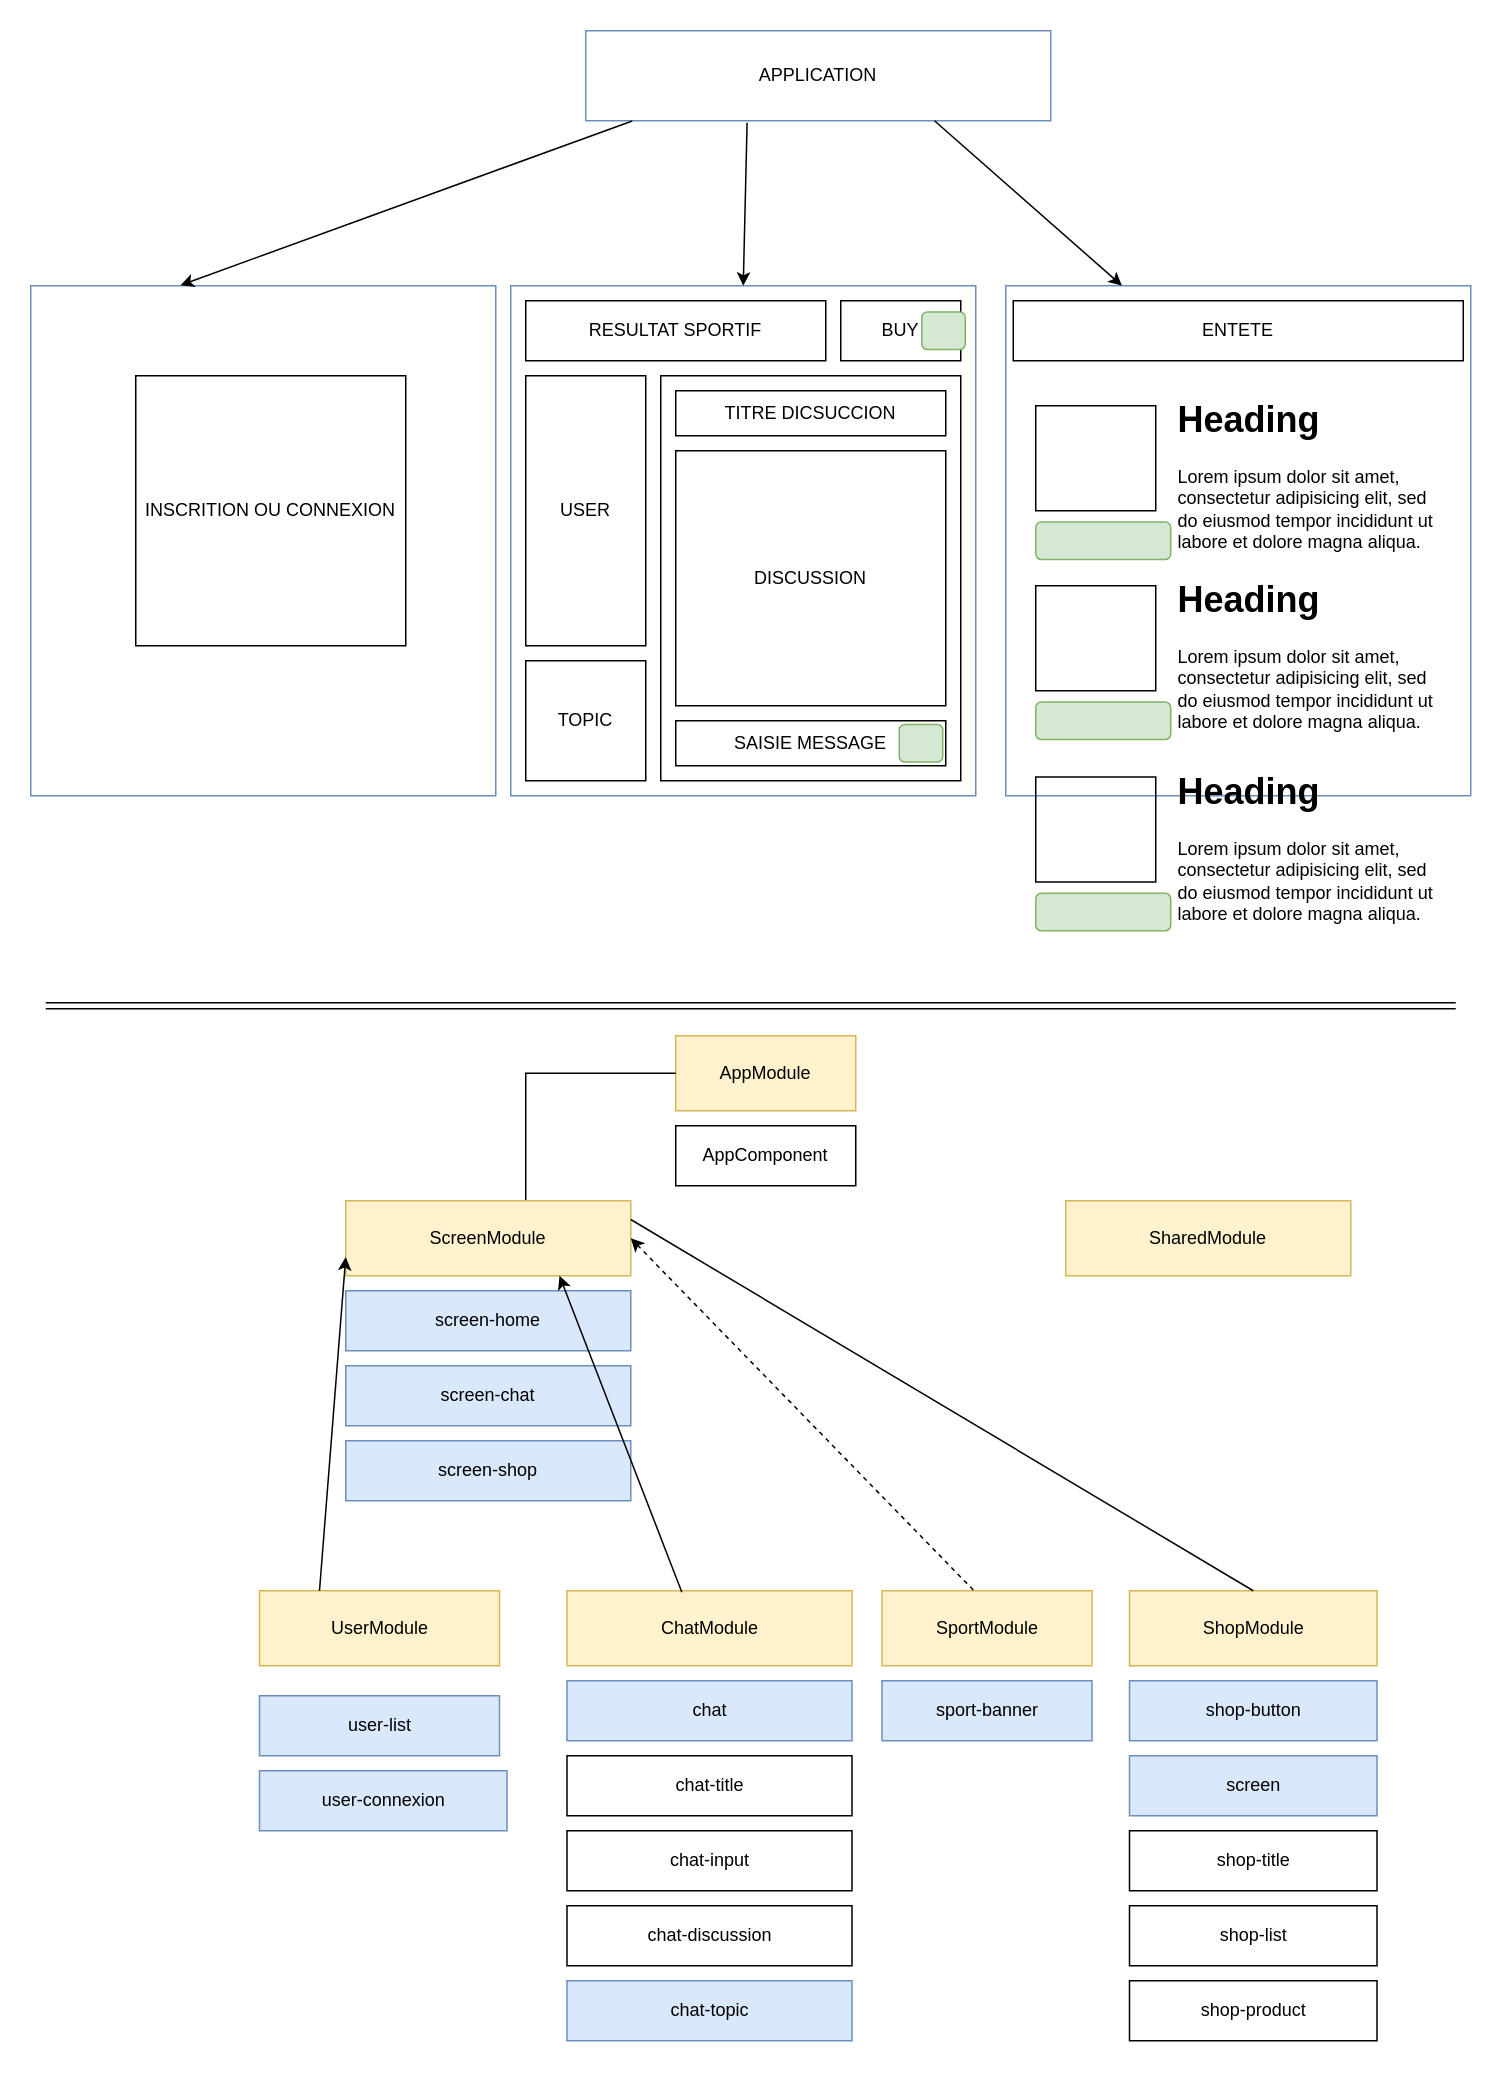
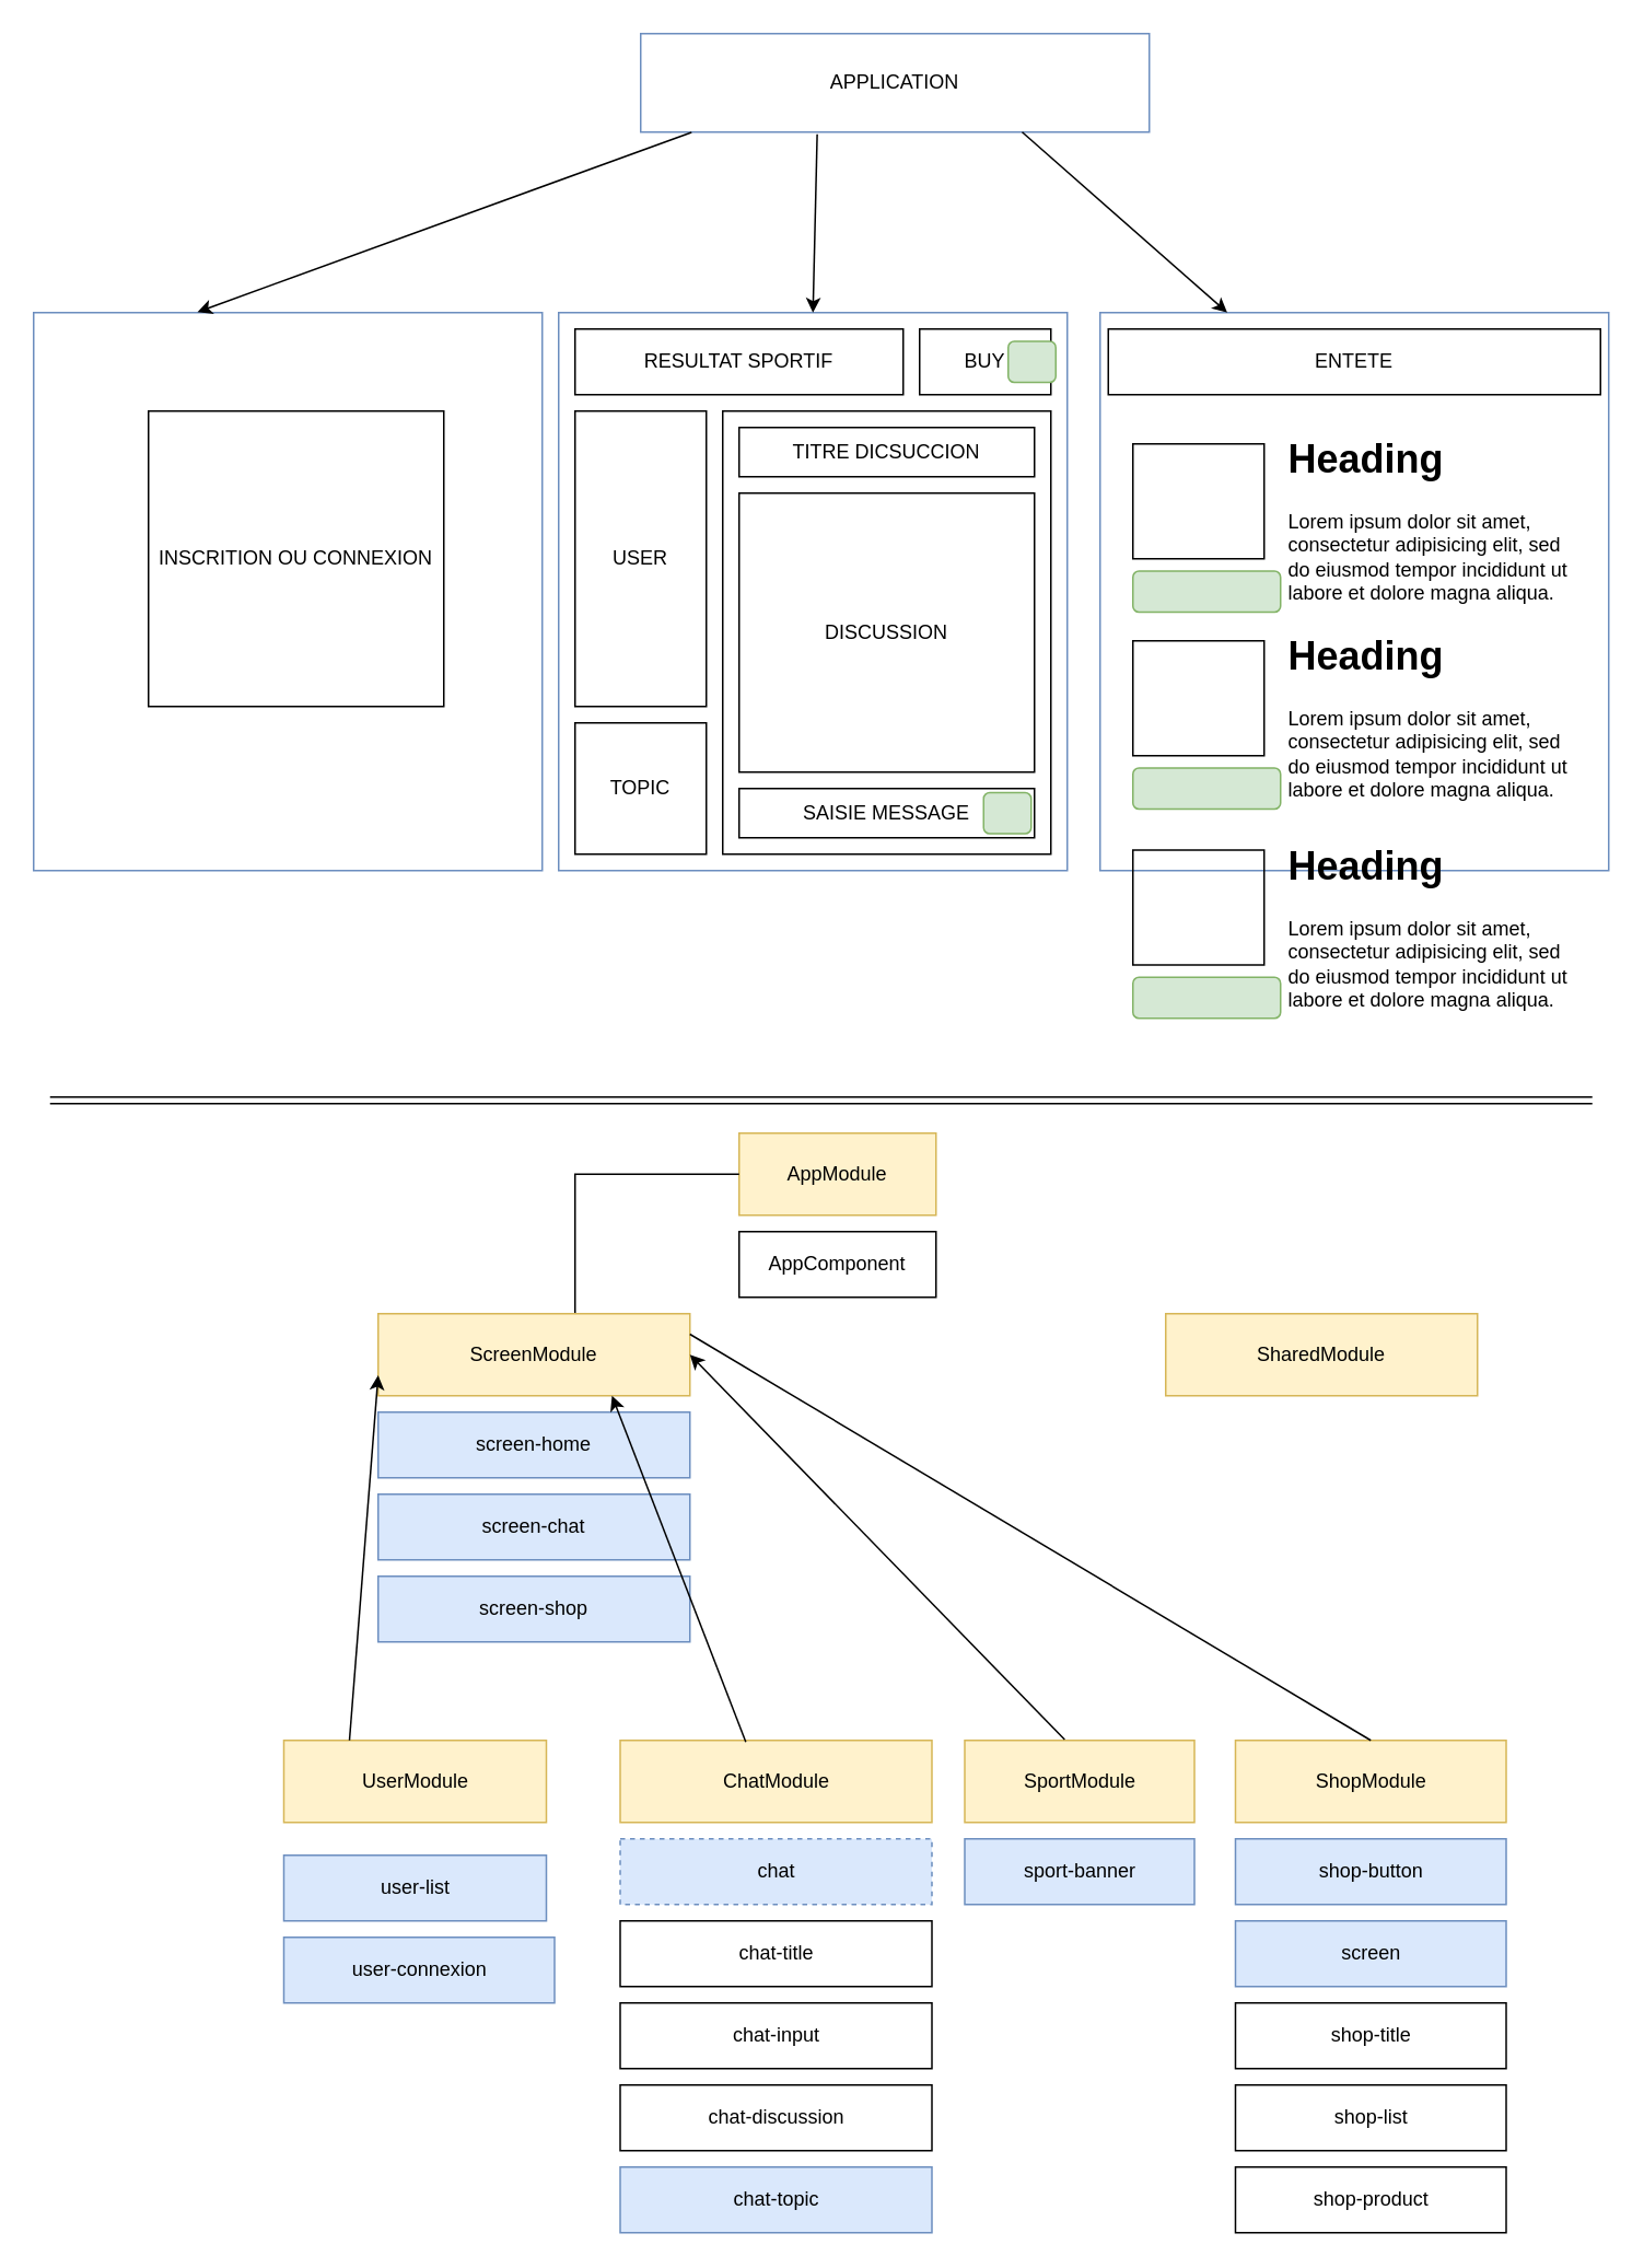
- <mxCell id="58" value="" style="endArrow=classic;html=1;exitX=0.435;exitY=-0.009;exitDx=0;exitDy=0;exitPerimeter=0;entryX=1;entryY=0.5;entryDx=0;entryDy=0;dashed=1;" edge="1" parent="1" source="47" target="54"><mxGeometry width="50" height="50" relative="1" as="geometry"><mxPoint x="320" y="970" as="sourcePoint" /><mxPoint x="370" y="920" as="targetPoint" /></mxGeometry></mxCell>
+ <mxCell id="58" value="" style="endArrow=classic;html=1;exitX=0.435;exitY=-0.009;exitDx=0;exitDy=0;exitPerimeter=0;entryX=1;entryY=0.5;entryDx=0;entryDy=0;" edge="1" parent="1" source="47" target="54"><mxGeometry width="50" height="50" relative="1" as="geometry"><mxPoint x="320" y="970" as="sourcePoint" /><mxPoint x="370" y="920" as="targetPoint" /></mxGeometry></mxCell>
- <mxCell id="34" value="chat" style="rounded=0;whiteSpace=wrap;html=1;fillColor=#dae8fc;strokeColor=#6c8ebf;" vertex="1" parent="1"><mxGeometry x="377.5" y="1120" width="190" height="40" as="geometry" /></mxCell>
+ <mxCell id="34" value="chat" style="rounded=0;whiteSpace=wrap;html=1;fillColor=#dae8fc;strokeColor=#6c8ebf;dashed=1;" vertex="1" parent="1"><mxGeometry x="377.5" y="1120" width="190" height="40" as="geometry" /></mxCell>
